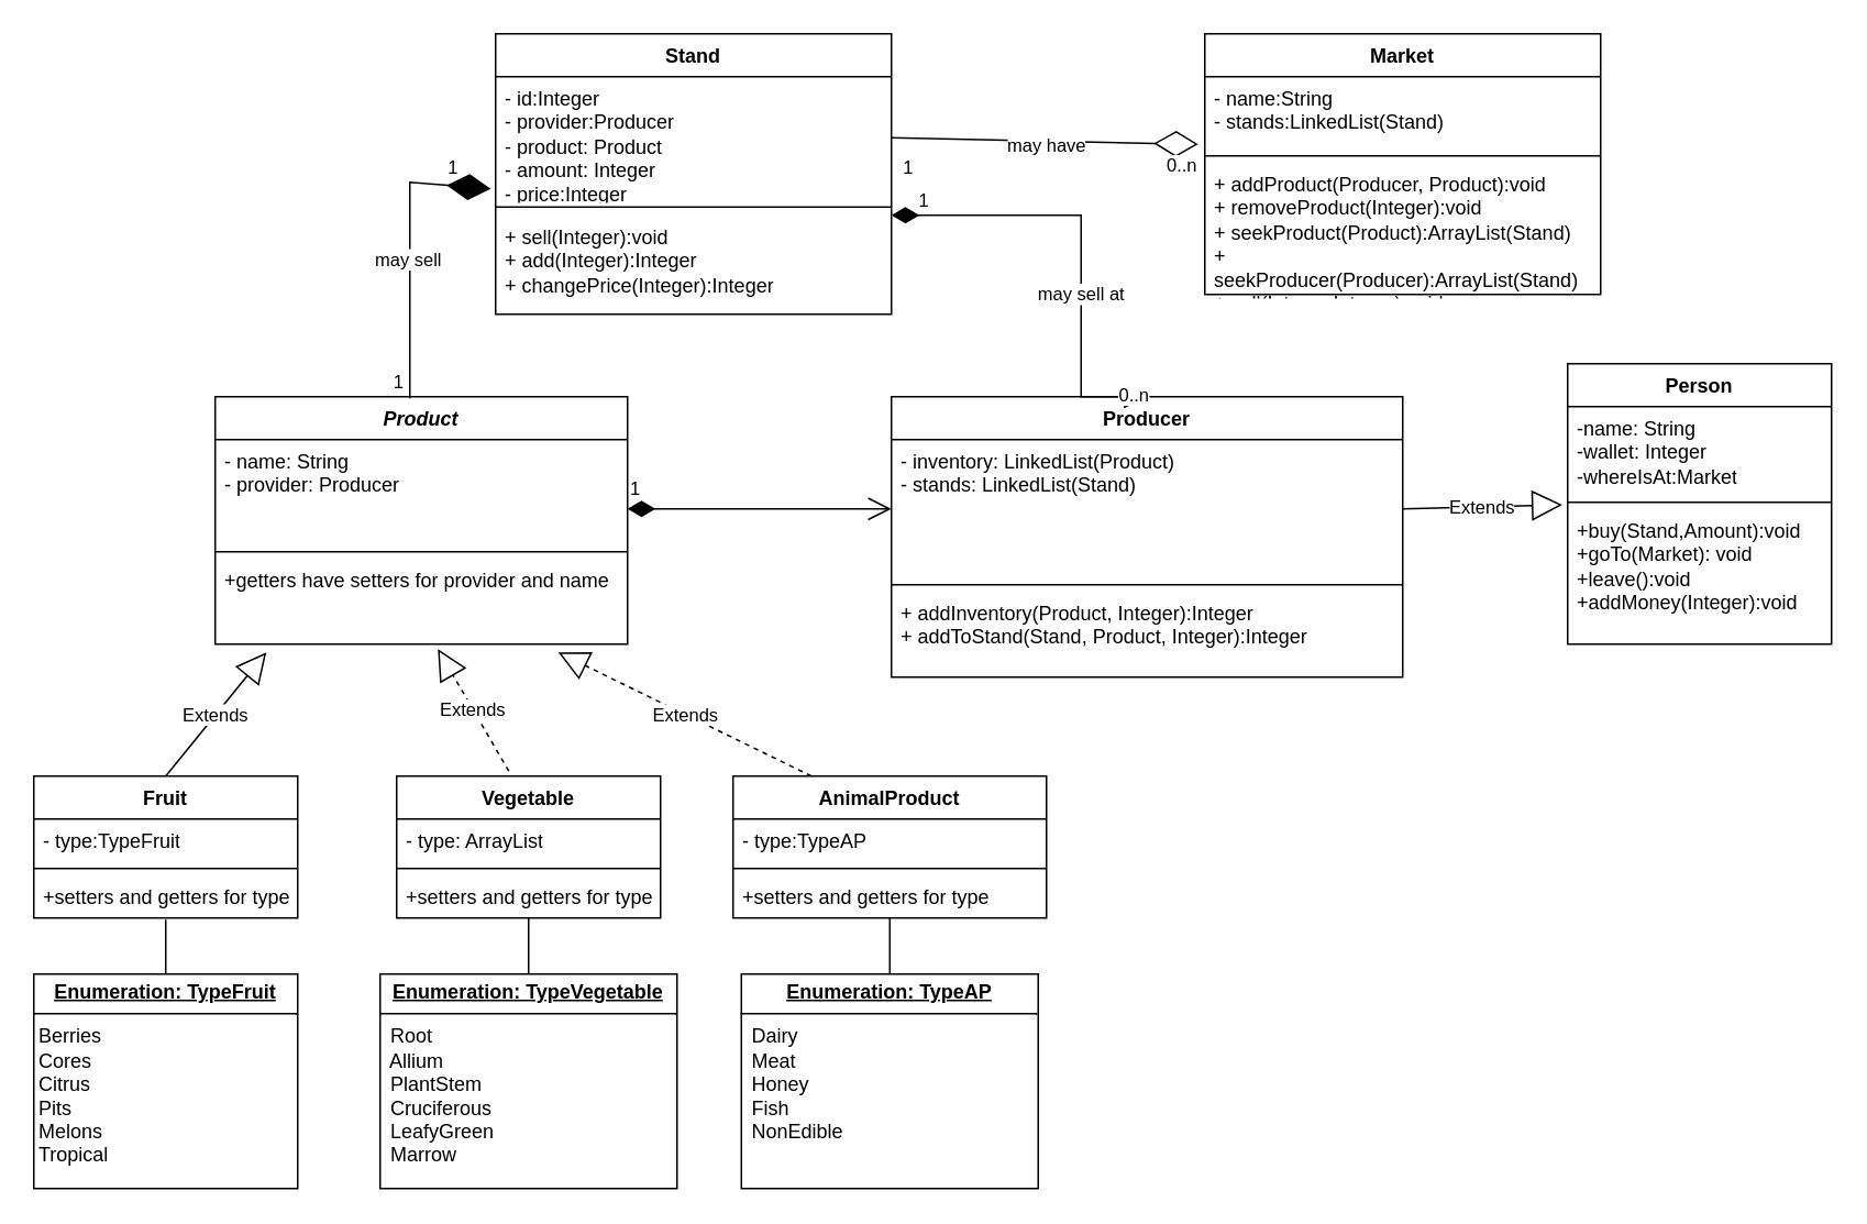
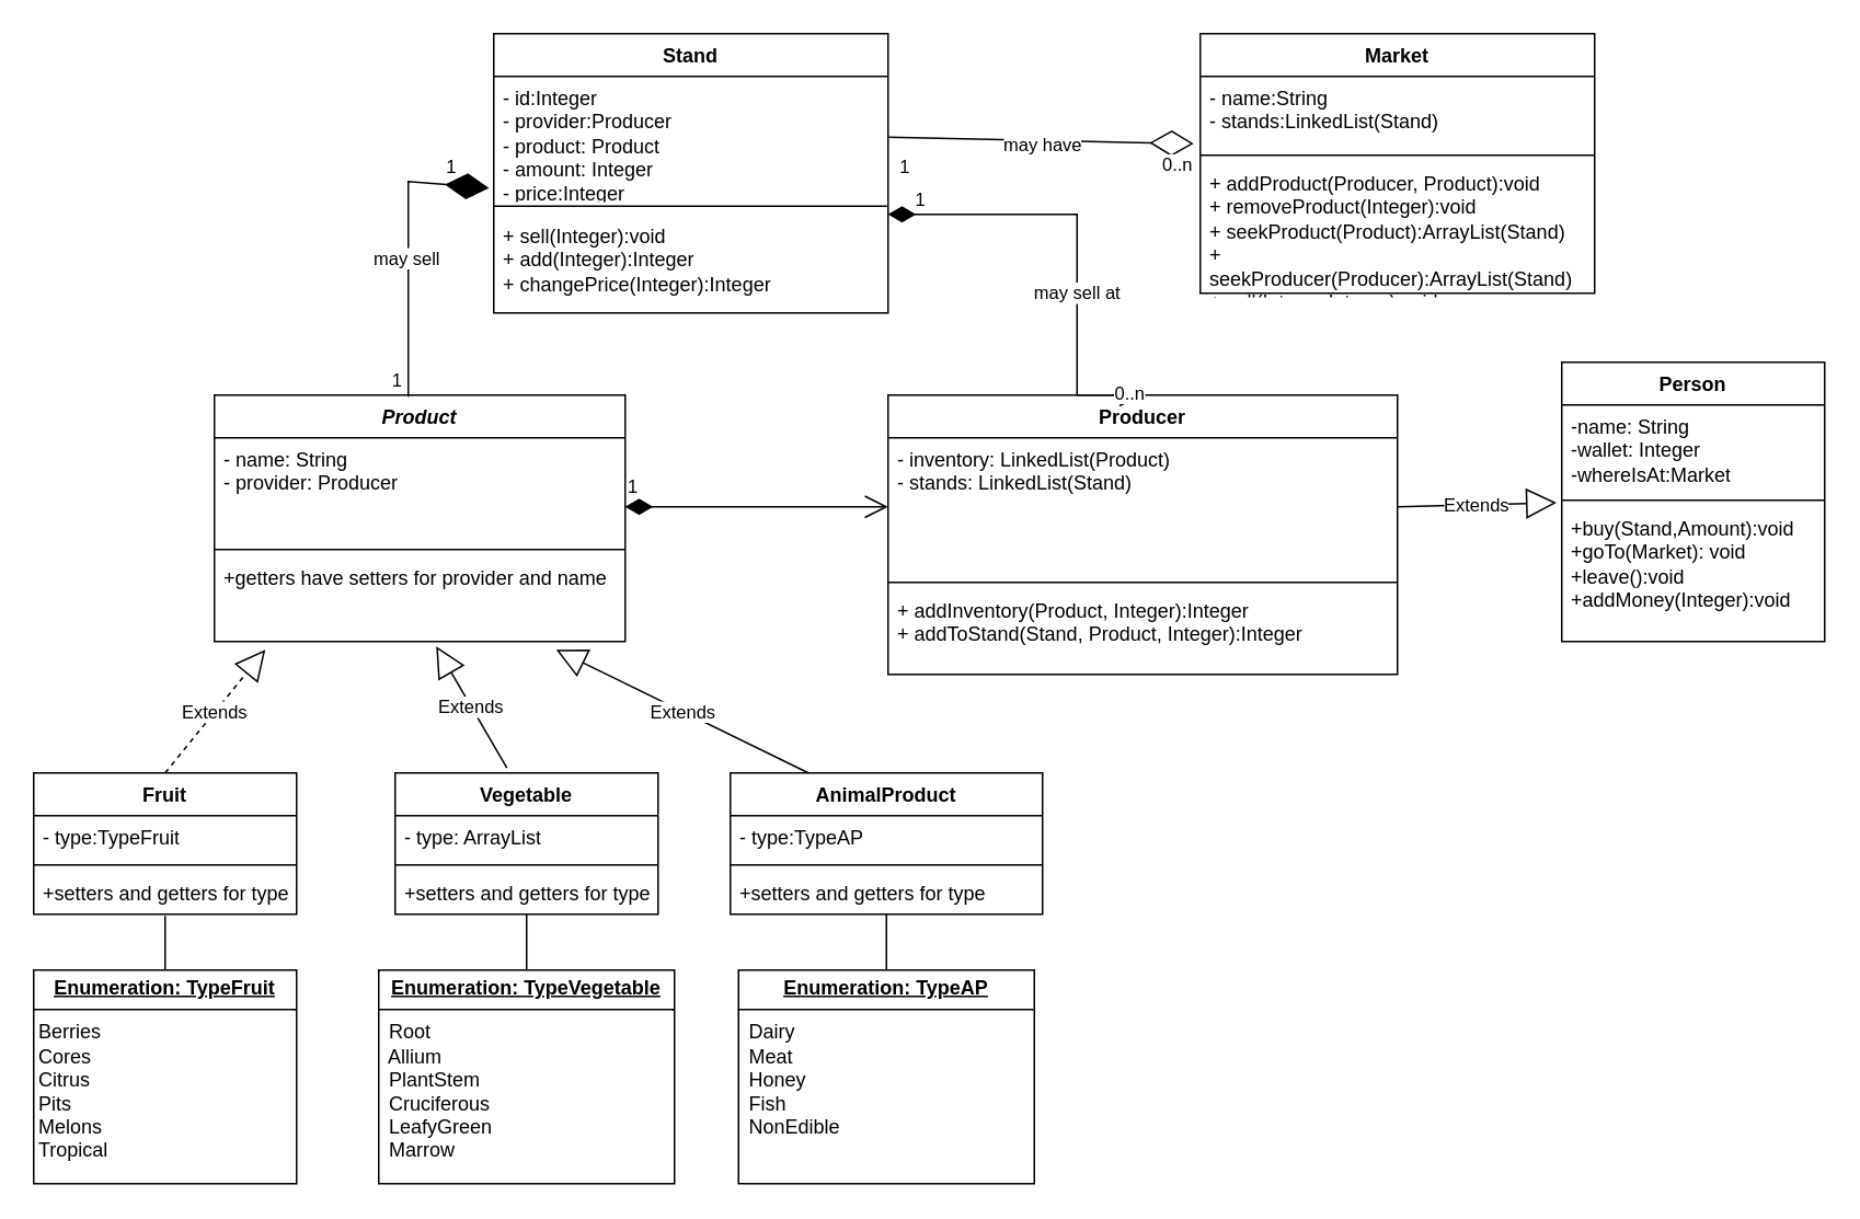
- <mxCell id="44" value="Extends" style="endArrow=block;endSize=16;endFill=0;html=1;rounded=0;exitX=0.425;exitY=-0.035;exitDx=0;exitDy=0;entryX=0.54;entryY=1.058;entryDx=0;entryDy=0;entryPerimeter=0;exitPerimeter=0;dashed=1;" parent="1" source="6" target="30" edge="1"><mxGeometry width="160" relative="1" as="geometry"><mxPoint y="480" as="sourcePoint" x="110" /><mxPoint x="171" y="405" as="targetPoint" /></mxGeometry></mxCell>
+ <mxCell id="44" value="Extends" style="endArrow=block;endSize=16;endFill=0;html=1;rounded=0;exitX=0.425;exitY=-0.035;exitDx=0;exitDy=0;entryX=0.54;entryY=1.058;entryDx=0;entryDy=0;entryPerimeter=0;exitPerimeter=0;" parent="1" source="6" target="30" edge="1"><mxGeometry width="160" relative="1" as="geometry"><mxPoint y="480" as="sourcePoint" x="110" /><mxPoint x="171" y="405" as="targetPoint" /></mxGeometry></mxCell>
- <mxCell id="45" value="Extends" style="endArrow=block;endSize=16;endFill=0;html=1;rounded=0;exitX=0.25;exitY=0;exitDx=0;exitDy=0;entryX=0.832;entryY=1.096;entryDx=0;entryDy=0;entryPerimeter=0;dashed=1;" parent="1" source="10" target="30" edge="1"><mxGeometry width="160" relative="1" as="geometry"><mxPoint x="318" y="487" as="sourcePoint" /><mxPoint x="275" y="403" as="targetPoint" /></mxGeometry></mxCell>
+ <mxCell id="45" value="Extends" style="endArrow=block;endSize=16;endFill=0;html=1;rounded=0;exitX=0.25;exitY=0;exitDx=0;exitDy=0;entryX=0.832;entryY=1.096;entryDx=0;entryDy=0;entryPerimeter=0;" parent="1" source="10" target="30" edge="1"><mxGeometry width="160" relative="1" as="geometry"><mxPoint x="318" y="487" as="sourcePoint" /><mxPoint x="275" y="403" as="targetPoint" /></mxGeometry></mxCell>
- <mxCell id="43" value="Extends" style="endArrow=block;endSize=16;endFill=0;html=1;rounded=0;exitX=0.5;exitY=0;exitDx=0;exitDy=0;entryX=0.124;entryY=1.096;entryDx=0;entryDy=0;entryPerimeter=0;" parent="1" source="18" target="30" edge="1"><mxGeometry width="160" relative="1" as="geometry"><mxPoint x="440" y="290" as="sourcePoint" /><mxPoint x="600" y="290" as="targetPoint" /></mxGeometry></mxCell>
+ <mxCell id="43" value="Extends" style="endArrow=block;endSize=16;endFill=0;html=1;rounded=0;exitX=0.5;exitY=0;exitDx=0;exitDy=0;entryX=0.124;entryY=1.096;entryDx=0;entryDy=0;entryPerimeter=0;dashed=1;" parent="1" source="18" target="30" edge="1"><mxGeometry width="160" relative="1" as="geometry"><mxPoint x="440" y="290" as="sourcePoint" /><mxPoint x="600" y="290" as="targetPoint" /></mxGeometry></mxCell>
